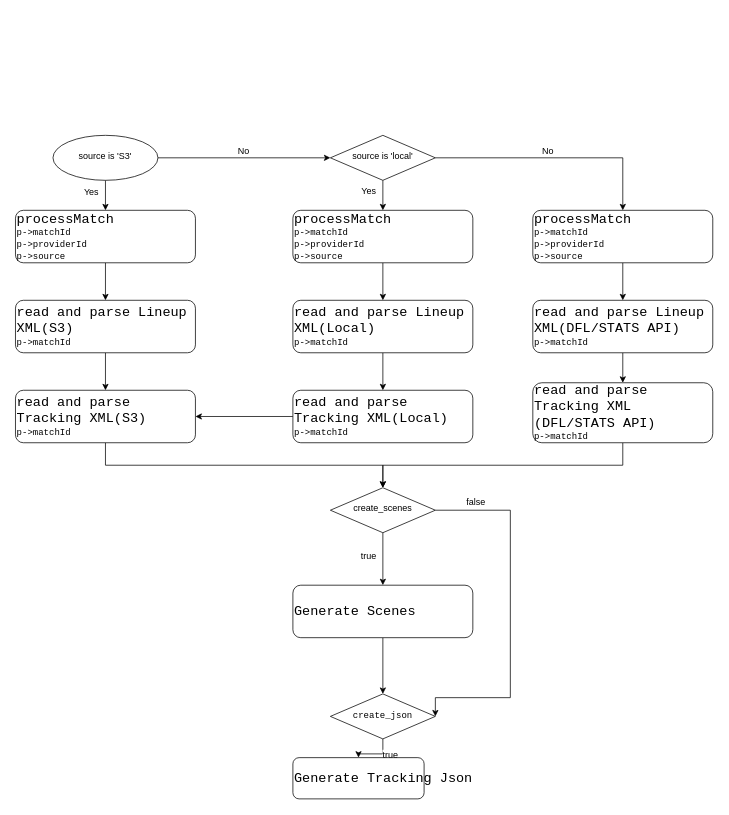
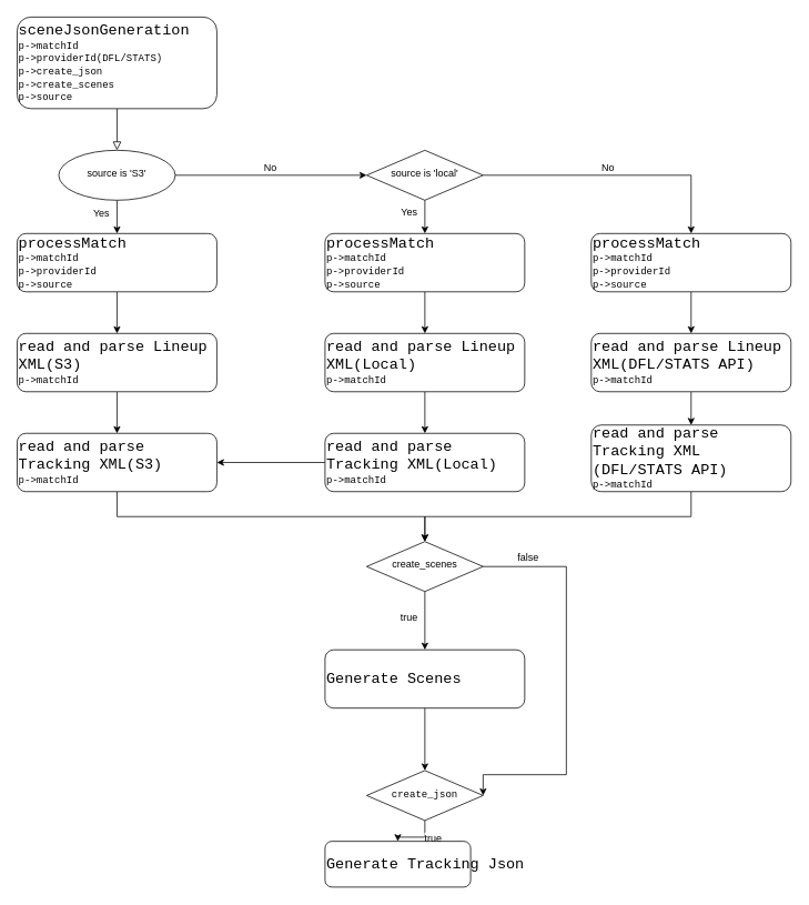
+ <mxCell id="3" value="&lt;span style=&quot;font-family: &amp;#34;menlo&amp;#34; , &amp;#34;monaco&amp;#34; , &amp;#34;courier new&amp;#34; , monospace ; white-space: pre&quot;&gt;&lt;font style=&quot;font-size: 18px&quot;&gt;sceneJsonGeneration&lt;/font&gt;&lt;br&gt;p-&amp;gt;matchId&lt;br&gt;p-&amp;gt;&lt;/span&gt;&lt;span style=&quot;font-family: &amp;#34;menlo&amp;#34; , &amp;#34;monaco&amp;#34; , &amp;#34;courier new&amp;#34; , monospace ; white-space: pre&quot;&gt;providerId(DFL/STATS)&lt;br&gt;&lt;/span&gt;&lt;span style=&quot;font-family: &amp;#34;menlo&amp;#34; , &amp;#34;monaco&amp;#34; , &amp;#34;courier new&amp;#34; , monospace ; white-space: pre&quot;&gt;p-&amp;gt;&lt;/span&gt;&lt;span style=&quot;font-family: &amp;#34;menlo&amp;#34; , &amp;#34;monaco&amp;#34; , &amp;#34;courier new&amp;#34; , monospace ; white-space: pre&quot;&gt;create_json&lt;/span&gt;&lt;span style=&quot;font-family: &amp;#34;menlo&amp;#34; , &amp;#34;monaco&amp;#34; , &amp;#34;courier new&amp;#34; , monospace ; white-space: pre&quot;&gt;&lt;br&gt;p-&amp;gt;&lt;/span&gt;&lt;span style=&quot;font-family: &amp;#34;menlo&amp;#34; , &amp;#34;monaco&amp;#34; , &amp;#34;courier new&amp;#34; , monospace ; white-space: pre&quot;&gt;create_scenes&lt;/span&gt;&lt;span style=&quot;font-family: &amp;#34;menlo&amp;#34; , &amp;#34;monaco&amp;#34; , &amp;#34;courier new&amp;#34; , monospace ; white-space: pre&quot;&gt;&lt;br&gt;&lt;/span&gt;&lt;span style=&quot;font-family: &amp;#34;menlo&amp;#34; , &amp;#34;monaco&amp;#34; , &amp;#34;courier new&amp;#34; , monospace ; white-space: pre&quot;&gt;p-&amp;gt;&lt;/span&gt;&lt;span style=&quot;font-family: &amp;#34;menlo&amp;#34; , &amp;#34;monaco&amp;#34; , &amp;#34;courier new&amp;#34; , monospace ; white-space: pre&quot;&gt;source&lt;/span&gt;" style="rounded=1;whiteSpace=wrap;html=1;fontSize=12;glass=0;strokeWidth=1;shadow=0;align=left;fontColor=#000000;" parent="1" vertex="1"><mxGeometry x="20" y="20" width="240" height="110" as="geometry" /></mxCell>
+ <mxCell id="2" value="" style="rounded=0;html=1;jettySize=auto;orthogonalLoop=1;fontSize=11;endArrow=block;endFill=0;endSize=8;strokeWidth=1;shadow=0;labelBackgroundColor=none;edgeStyle=orthogonalEdgeStyle;" parent="1" source="3" target="8" edge="1"><mxGeometry relative="1" as="geometry" /></mxCell>
